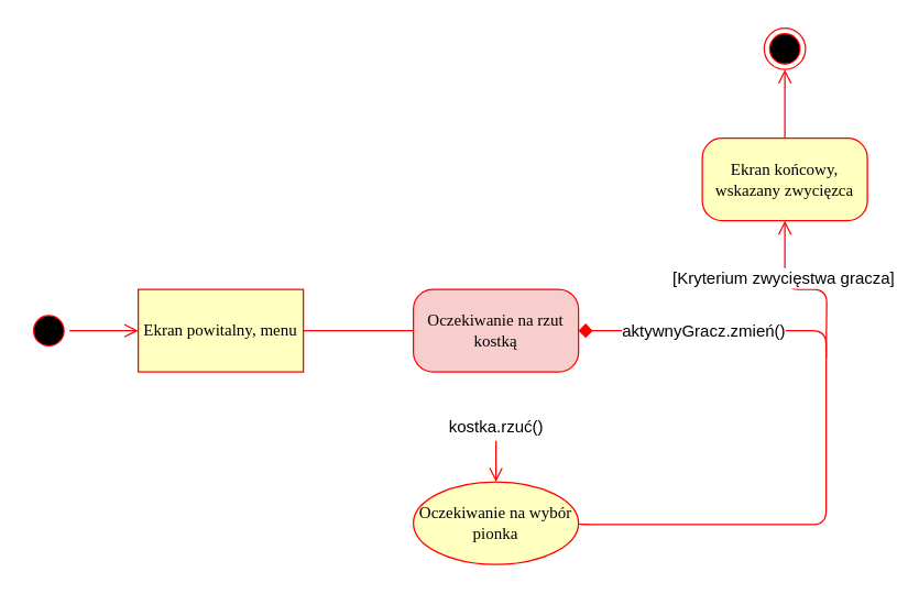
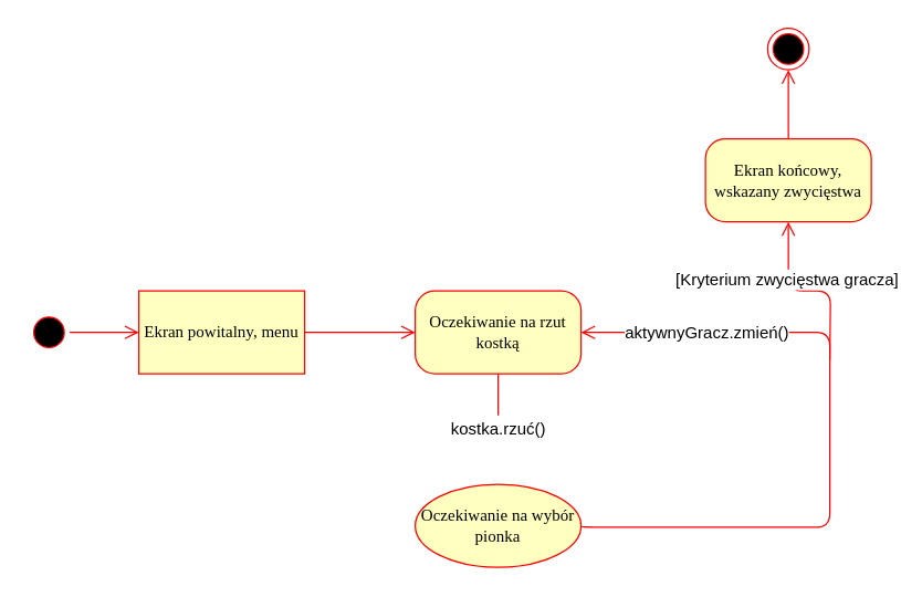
- <mxCell id="7" value="Ekran końcowy, wskazany zwycięzca" style="rounded=1;whiteSpace=wrap;html=1;arcSize=24;fillColor=#ffffc0;strokeColor=#ff0000;shadow=0;comic=0;labelBackgroundColor=none;fontFamily=Verdana;fontSize=12;fontColor=#000000;align=center;" parent="1" vertex="1"><mxGeometry x="510" y="100" width="120" height="60" as="geometry" /></mxCell>
+ <mxCell id="7" value="Ekran końcowy, wskazany zwycięstwa" style="rounded=1;whiteSpace=wrap;html=1;arcSize=24;fillColor=#ffffc0;strokeColor=#ff0000;shadow=0;comic=0;labelBackgroundColor=none;fontFamily=Verdana;fontSize=12;fontColor=#000000;align=center;" parent="1" vertex="1"><mxGeometry x="510" y="100" width="120" height="60" as="geometry" /></mxCell>
- <mxCell id="8" style="edgeStyle=orthogonalEdgeStyle;html=1;labelBackgroundColor=none;endArrow=none;endSize=8;strokeColor=#ff0000;fontFamily=Verdana;fontSize=12;align=left;exitX=1;exitY=0.5;exitDx=0;exitDy=0;entryX=0;entryY=0.5;entryDx=0;entryDy=0;" parent="1" source="3" target="5" edge="1"><mxGeometry relative="1" as="geometry"><mxPoint x="260" y="280" as="sourcePoint" /><mxPoint x="330" y="280" as="targetPoint" /></mxGeometry></mxCell>
+ <mxCell id="8" style="edgeStyle=orthogonalEdgeStyle;html=1;labelBackgroundColor=none;endArrow=open;endSize=8;strokeColor=#ff0000;fontFamily=Verdana;fontSize=12;align=left;exitX=1;exitY=0.5;exitDx=0;exitDy=0;entryX=0;entryY=0.5;entryDx=0;entryDy=0;" parent="1" source="3" target="5" edge="1"><mxGeometry relative="1" as="geometry"><mxPoint x="260" y="280" as="sourcePoint" /><mxPoint x="330" y="280" as="targetPoint" /></mxGeometry></mxCell>
- <mxCell id="5" value="Oczekiwanie na rzut kostką" style="rounded=1;whiteSpace=wrap;html=1;arcSize=24;fillColor=#f8cecc;strokeColor=#ff0000;shadow=0;comic=0;labelBackgroundColor=none;fontFamily=Verdana;fontSize=12;fontColor=#000000;align=center;" parent="1" vertex="1"><mxGeometry x="300" y="210" width="120" height="60" as="geometry" /></mxCell>
+ <mxCell id="5" value="Oczekiwanie na rzut kostką" style="rounded=1;whiteSpace=wrap;html=1;arcSize=24;fillColor=#ffffc0;strokeColor=#ff0000;shadow=0;comic=0;labelBackgroundColor=none;fontFamily=Verdana;fontSize=12;fontColor=#000000;align=center;" parent="1" vertex="1"><mxGeometry x="300" y="210" width="120" height="60" as="geometry" /></mxCell>
- <mxCell id="10" style="edgeStyle=orthogonalEdgeStyle;html=1;labelBackgroundColor=none;endArrow=diamond;endSize=8;strokeColor=#ff0000;fontFamily=Verdana;fontSize=12;align=left;exitX=1;exitY=0.5;exitDx=0;exitDy=0;entryX=1;entryY=0.5;entryDx=0;entryDy=0;" parent="1" source="6" target="5" edge="1"><mxGeometry relative="1" as="geometry"><mxPoint x="540" y="381" as="sourcePoint" /><mxPoint x="540" y="240" as="targetPoint" /><Array as="points"><mxPoint x="420" y="381" /><mxPoint x="600" y="381" /><mxPoint x="600" y="240" /></Array></mxGeometry></mxCell>
+ <mxCell id="10" style="edgeStyle=orthogonalEdgeStyle;html=1;labelBackgroundColor=none;endArrow=open;endSize=8;strokeColor=#ff0000;fontFamily=Verdana;fontSize=12;align=left;exitX=1;exitY=0.5;exitDx=0;exitDy=0;entryX=1;entryY=0.5;entryDx=0;entryDy=0;" parent="1" source="6" target="5" edge="1"><mxGeometry relative="1" as="geometry"><mxPoint x="540" y="381" as="sourcePoint" /><mxPoint x="540" y="240" as="targetPoint" /><Array as="points"><mxPoint x="420" y="381" /><mxPoint x="600" y="381" /><mxPoint x="600" y="240" /></Array></mxGeometry></mxCell>
+ <mxCell id="17" value="" style="edgeStyle=orthogonalEdgeStyle;html=1;labelBackgroundColor=none;endArrow=none;endSize=8;strokeColor=#ff0000;fontFamily=Verdana;fontSize=12;align=left;exitX=0.5;exitY=1;exitDx=0;exitDy=0;entryX=0.5;entryY=0;entryDx=0;entryDy=0;" edge="1" parent="1" source="5" target="16"><mxGeometry relative="1" as="geometry"><mxPoint x="360" y="270" as="sourcePoint" /><mxPoint x="360" y="350" as="targetPoint" /></mxGeometry></mxCell>
- <mxCell id="9" style="edgeStyle=orthogonalEdgeStyle;html=1;labelBackgroundColor=none;endArrow=open;endSize=8;strokeColor=#ff0000;fontFamily=Verdana;fontSize=12;align=left;exitX=0.5;exitY=1;exitDx=0;exitDy=0;entryX=0.5;entryY=0;entryDx=0;entryDy=0;startArrow=none;" parent="1" source="16" target="6" edge="1"><mxGeometry relative="1" as="geometry"><mxPoint x="370" y="280" as="sourcePoint" /><mxPoint x="440" y="280" as="targetPoint" /></mxGeometry></mxCell>
